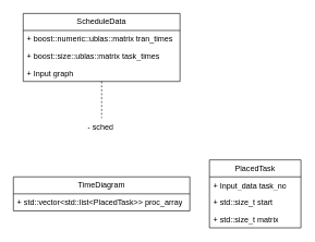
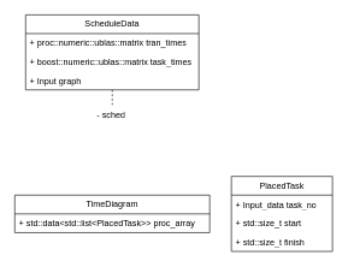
- <mxCell id="3" value="+ boost::numeric::ublas::matrix tran_times" style="text;strokeColor=none;fillColor=none;align=left;verticalAlign=top;spacingLeft=4;spacingRight=4;overflow=hidden;rotatable=0;points=[[0,0.5],[1,0.5]];portConstraint=eastwest;whiteSpace=wrap;html=1;" parent="2" vertex="1"><mxGeometry y="26" width="240" height="26" as="geometry" /></mxCell>
+ <mxCell id="3" value="+ proc::numeric::ublas::matrix tran_times" style="text;strokeColor=none;fillColor=none;align=left;verticalAlign=top;spacingLeft=4;spacingRight=4;overflow=hidden;rotatable=0;points=[[0,0.5],[1,0.5]];portConstraint=eastwest;whiteSpace=wrap;html=1;" parent="2" vertex="1"><mxGeometry y="26" width="240" height="26" as="geometry" /></mxCell>
- <mxCell id="4" value="+ boost::size::ublas::matrix task_times" style="text;strokeColor=none;fillColor=none;align=left;verticalAlign=top;spacingLeft=4;spacingRight=4;overflow=hidden;rotatable=0;points=[[0,0.5],[1,0.5]];portConstraint=eastwest;whiteSpace=wrap;html=1;" parent="2" vertex="1"><mxGeometry y="52" width="240" height="26" as="geometry" /></mxCell>
+ <mxCell id="4" value="+ boost::numeric::ublas::matrix task_times" style="text;strokeColor=none;fillColor=none;align=left;verticalAlign=top;spacingLeft=4;spacingRight=4;overflow=hidden;rotatable=0;points=[[0,0.5],[1,0.5]];portConstraint=eastwest;whiteSpace=wrap;html=1;" parent="2" vertex="1"><mxGeometry y="52" width="240" height="26" as="geometry" /></mxCell>
- <mxCell id="9" value="&lt;div&gt;- sched&lt;/div&gt;&lt;div&gt;&lt;br&gt;&lt;/div&gt;" style="text;strokeColor=none;fillColor=none;align=left;verticalAlign=top;spacingLeft=4;spacingRight=4;overflow=hidden;rotatable=0;points=[[0,0.5],[1,0.5]];portConstraint=eastwest;whiteSpace=wrap;html=1;" parent="1" vertex="1"><mxGeometry x="127.5" y="180" width="55" height="26" as="geometry" /></mxCell>
+ <mxCell id="9" value="&lt;div&gt;- sched&lt;/div&gt;&lt;div&gt;&lt;br&gt;&lt;/div&gt;" style="text;strokeColor=none;fillColor=none;align=left;verticalAlign=top;spacingLeft=4;spacingRight=4;overflow=hidden;rotatable=0;points=[[0,0.5],[1,0.5]];portConstraint=eastwest;whiteSpace=wrap;html=1;" parent="1" vertex="1"><mxGeometry x="127.5" y="145" width="55" height="26" as="geometry" /></mxCell>
- <mxCell id="7" value="+ std::vector&amp;lt;std::list&amp;lt;PlacedTask&amp;gt;&amp;gt; proc_array" style="text;strokeColor=none;fillColor=none;align=left;verticalAlign=top;spacingLeft=4;spacingRight=4;overflow=hidden;rotatable=0;points=[[0,0.5],[1,0.5]];portConstraint=eastwest;whiteSpace=wrap;html=1;" parent="6" vertex="1"><mxGeometry y="26" width="270" height="26" as="geometry" /></mxCell>
+ <mxCell id="7" value="+ std::data&amp;lt;std::list&amp;lt;PlacedTask&amp;gt;&amp;gt; proc_array" style="text;strokeColor=none;fillColor=none;align=left;verticalAlign=top;spacingLeft=4;spacingRight=4;overflow=hidden;rotatable=0;points=[[0,0.5],[1,0.5]];portConstraint=eastwest;whiteSpace=wrap;html=1;" parent="6" vertex="1"><mxGeometry y="26" width="270" height="26" as="geometry" /></mxCell>
- <mxCell id="13" value="+ std::size_t matrix" style="text;strokeColor=none;fillColor=none;align=left;verticalAlign=top;spacingLeft=4;spacingRight=4;overflow=hidden;rotatable=0;points=[[0,0.5],[1,0.5]];portConstraint=eastwest;whiteSpace=wrap;html=1;" parent="10" vertex="1"><mxGeometry y="78" width="140" height="26" as="geometry" /></mxCell>
+ <mxCell id="13" value="+ std::size_t finish" style="text;strokeColor=none;fillColor=none;align=left;verticalAlign=top;spacingLeft=4;spacingRight=4;overflow=hidden;rotatable=0;points=[[0,0.5],[1,0.5]];portConstraint=eastwest;whiteSpace=wrap;html=1;" parent="10" vertex="1"><mxGeometry y="78" width="140" height="26" as="geometry" /></mxCell>
